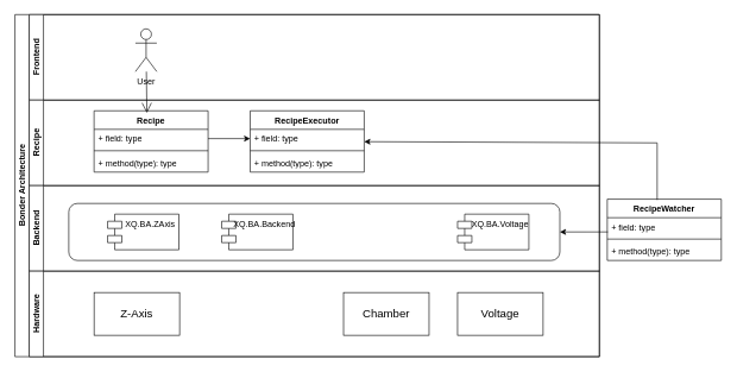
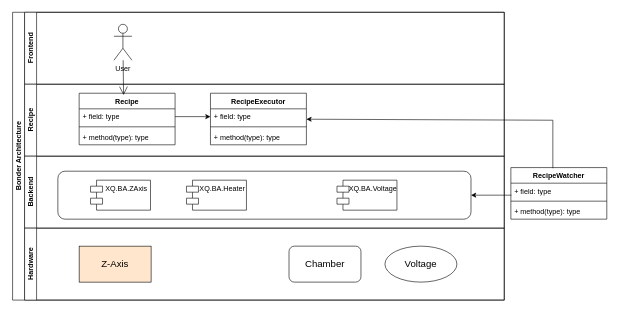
- <mxCell id="18" value="XQ.BA.Backend" style="shape=module;align=left;spacingLeft=20;align=center;verticalAlign=top;whiteSpace=wrap;html=1;" vertex="1" parent="16"><mxGeometry x="270" y="40" width="100" height="50" as="geometry" /></mxCell>
+ <mxCell id="18" value="XQ.BA.Heater" style="shape=module;align=left;spacingLeft=20;align=center;verticalAlign=top;whiteSpace=wrap;html=1;" vertex="1" parent="16"><mxGeometry x="270" y="40" width="100" height="50" as="geometry" /></mxCell>
- <mxCell id="19" value="XQ.BA.Voltage" style="shape=module;align=left;spacingLeft=20;align=center;verticalAlign=top;whiteSpace=wrap;html=1;" vertex="1" parent="16"><mxGeometry x="601" y="40" width="100" height="50" as="geometry" /></mxCell>
+ <mxCell id="19" value="XQ.BA.Voltage" style="shape=module;align=left;spacingLeft=20;align=center;verticalAlign=top;whiteSpace=wrap;html=1;" vertex="1" parent="16"><mxGeometry x="521" y="40" width="100" height="50" as="geometry" /></mxCell>
- <mxCell id="22" value="&lt;font style=&quot;font-size: 16px;&quot;&gt;Z-Axis&lt;/font&gt;" style="rounded=0;whiteSpace=wrap;html=1;" vertex="1" parent="21"><mxGeometry x="91" y="30" width="120" height="60" as="geometry" /></mxCell>
+ <mxCell id="22" value="&lt;font style=&quot;font-size: 16px;&quot;&gt;Z-Axis&lt;/font&gt;" style="rounded=0;whiteSpace=wrap;html=1;fillColor=#ffe6cc;" vertex="1" parent="21"><mxGeometry x="91" y="30" width="120" height="60" as="geometry" /></mxCell>
- <mxCell id="23" value="&lt;span style=&quot;font-size: 16px;&quot;&gt;Chamber&lt;/span&gt;" style="rounded=0;whiteSpace=wrap;html=1;" vertex="1" parent="21"><mxGeometry x="441" y="30" width="120" height="60" as="geometry" /></mxCell>
+ <mxCell id="23" value="&lt;span style=&quot;font-size: 16px;&quot;&gt;Chamber&lt;/span&gt;" style="whiteSpace=wrap;html=1;rounded=1;" vertex="1" parent="21"><mxGeometry x="441" y="30" width="120" height="60" as="geometry" /></mxCell>
- <mxCell id="24" value="&lt;span style=&quot;font-size: 16px;&quot;&gt;Voltage&lt;/span&gt;" style="rounded=0;whiteSpace=wrap;html=1;" vertex="1" parent="21"><mxGeometry x="601" y="30" width="120" height="60" as="geometry" /></mxCell>
+ <mxCell id="24" value="&lt;span style=&quot;font-size: 16px;&quot;&gt;Voltage&lt;/span&gt;" style="ellipse;whiteSpace=wrap;html=1;" vertex="1" parent="21"><mxGeometry x="601" y="30" width="120" height="60" as="geometry" /></mxCell>
